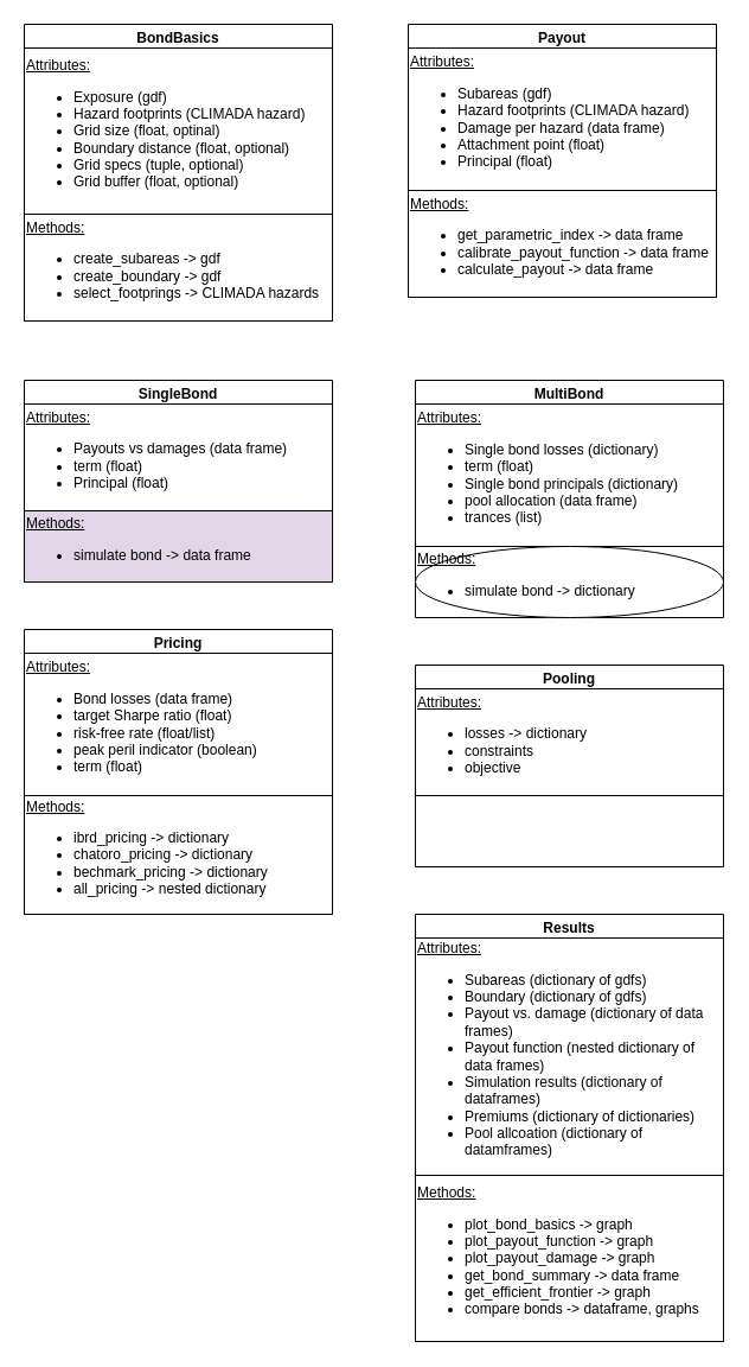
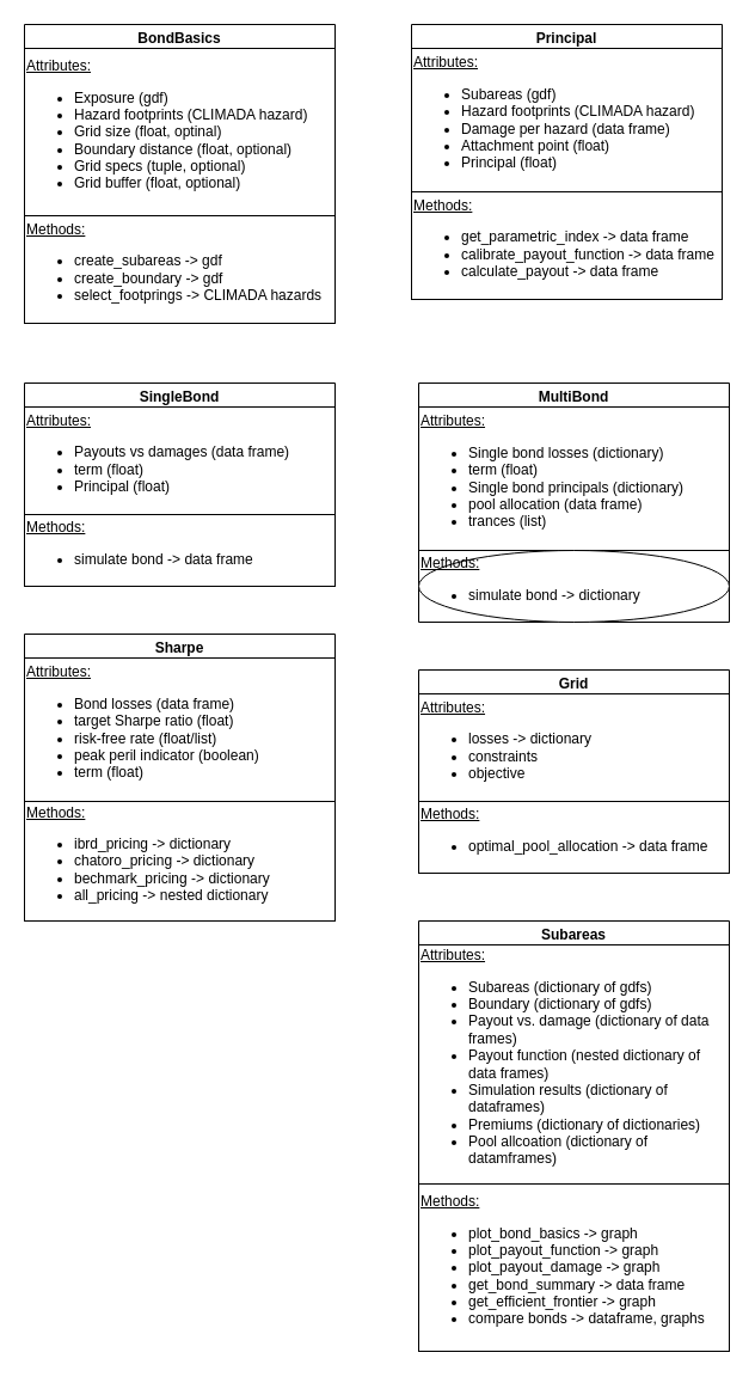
- <mxCell id="5" value="Payout" style="swimlane;whiteSpace=wrap;html=1;" vertex="1" parent="1"><mxGeometry x="344" y="20" width="260" height="230" as="geometry" /></mxCell>
+ <mxCell id="5" value="Principal" style="swimlane;whiteSpace=wrap;html=1;" vertex="1" parent="1"><mxGeometry x="344" y="20" width="260" height="230" as="geometry" /></mxCell>
- <mxCell id="10" value="&lt;u&gt;Methods:&lt;/u&gt;&lt;div&gt;&lt;ul&gt;&lt;li&gt;simulate bond -&amp;gt; data frame&lt;/li&gt;&lt;/ul&gt;&lt;/div&gt;" style="whiteSpace=wrap;html=1;align=left;fillColor=#e1d5e7;" vertex="1" parent="8"><mxGeometry y="110" width="260" height="60" as="geometry" /></mxCell>
+ <mxCell id="10" value="&lt;u&gt;Methods:&lt;/u&gt;&lt;div&gt;&lt;ul&gt;&lt;li&gt;simulate bond -&amp;gt; data frame&lt;/li&gt;&lt;/ul&gt;&lt;/div&gt;" style="whiteSpace=wrap;html=1;align=left;" vertex="1" parent="8"><mxGeometry y="110" width="260" height="60" as="geometry" /></mxCell>
- <mxCell id="14" value="Pricing" style="swimlane;whiteSpace=wrap;html=1;" vertex="1" parent="1"><mxGeometry x="20" y="530" width="260" height="240" as="geometry" /></mxCell>
+ <mxCell id="14" value="Sharpe" style="swimlane;whiteSpace=wrap;html=1;" vertex="1" parent="1"><mxGeometry x="20" y="530" width="260" height="240" as="geometry" /></mxCell>
- <mxCell id="17" value="Pooling" style="swimlane;whiteSpace=wrap;html=1;" vertex="1" parent="1"><mxGeometry x="350" y="560" width="260" height="170" as="geometry" /></mxCell>
+ <mxCell id="17" value="Grid" style="swimlane;whiteSpace=wrap;html=1;" vertex="1" parent="1"><mxGeometry x="350" y="560" width="260" height="170" as="geometry" /></mxCell>
+ <mxCell id="19" value="&lt;u&gt;Methods:&lt;/u&gt;&lt;div&gt;&lt;ul&gt;&lt;li&gt;optimal_pool_allocation -&amp;gt; data frame&lt;/li&gt;&lt;/ul&gt;&lt;/div&gt;" style="whiteSpace=wrap;html=1;align=left;" vertex="1" parent="17"><mxGeometry y="110" width="260" height="60" as="geometry" /></mxCell>
- <mxCell id="20" value="Results" style="swimlane;whiteSpace=wrap;html=1;" vertex="1" parent="1"><mxGeometry x="350" y="770" width="260" height="360" as="geometry" /></mxCell>
+ <mxCell id="20" value="Subareas" style="swimlane;whiteSpace=wrap;html=1;" vertex="1" parent="1"><mxGeometry x="350" y="770" width="260" height="360" as="geometry" /></mxCell>
